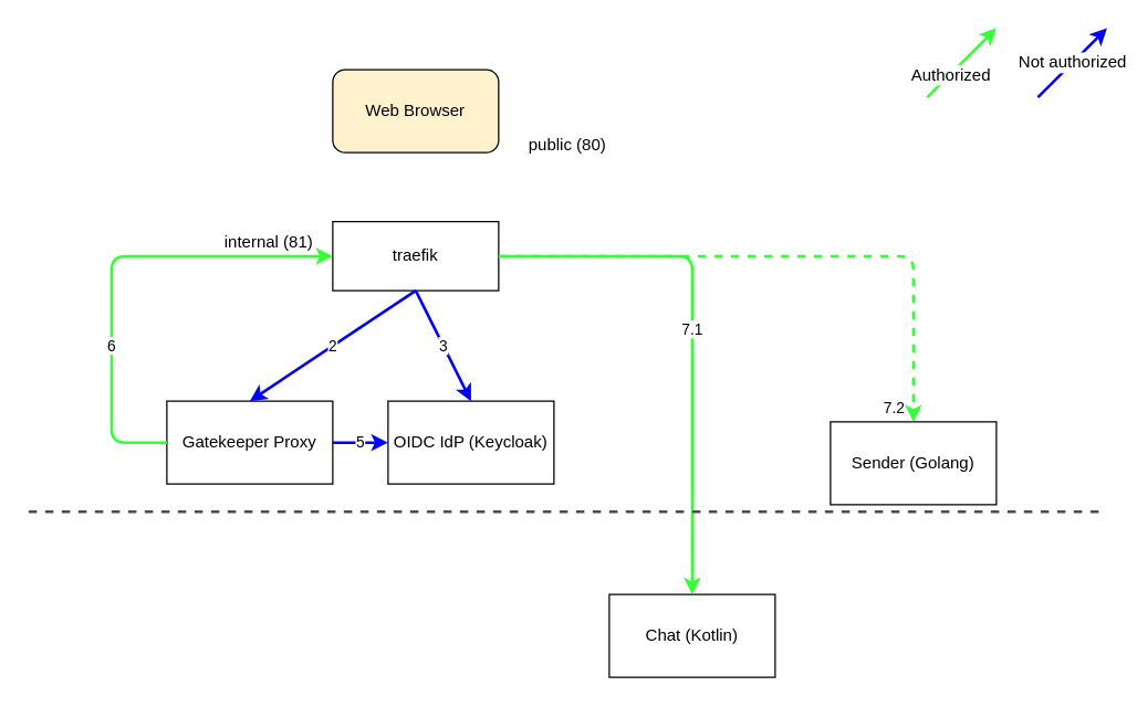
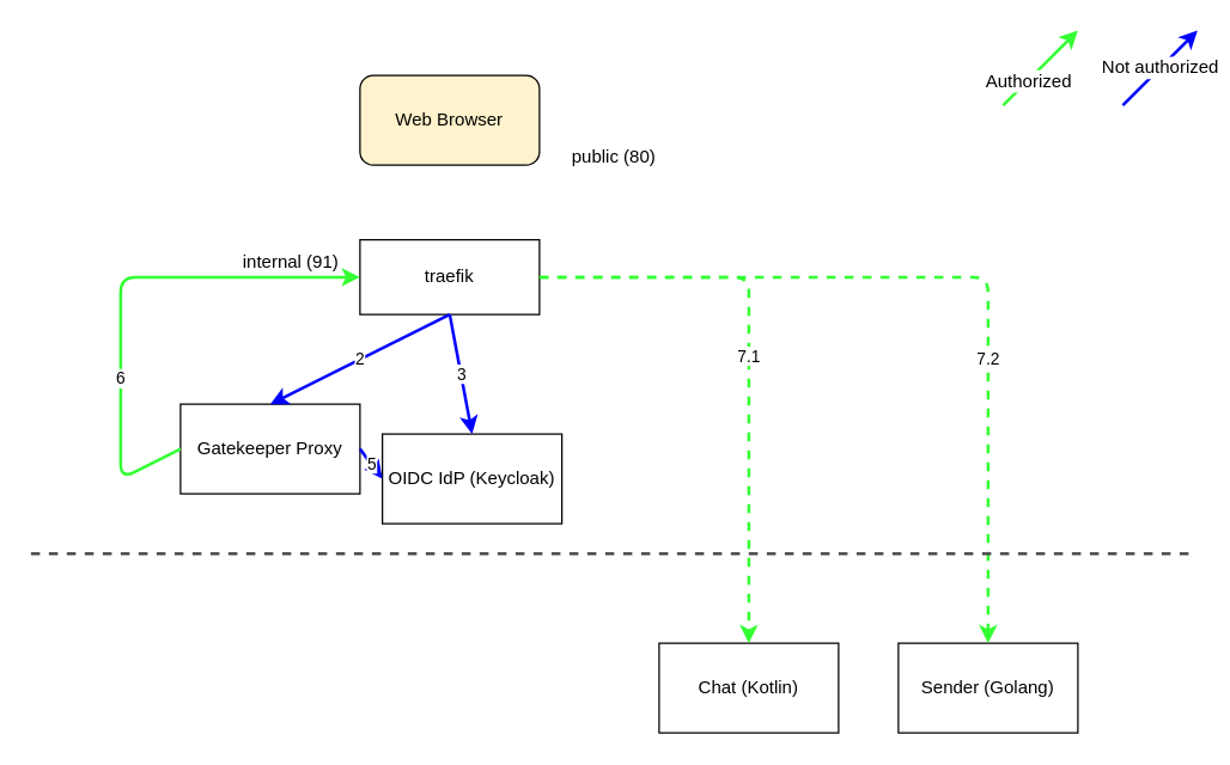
- <mxCell id="13" value="internal (81)" style="text;html=1;resizable=0;points=[];autosize=1;align=left;verticalAlign=top;spacingTop=-4;" vertex="1" parent="1"><mxGeometry x="160" y="165" width="80" height="20" as="geometry" /></mxCell>
+ <mxCell id="13" value="internal (91)" style="text;html=1;resizable=0;points=[];autosize=1;align=left;verticalAlign=top;spacingTop=-4;" vertex="1" parent="1"><mxGeometry x="160" y="165" width="80" height="20" as="geometry" /></mxCell>
- <mxCell id="3" value="&lt;div&gt;Gatekeeper Proxy&lt;/div&gt;" style="rounded=0;whiteSpace=wrap;html=1;fillColor=#FFFFFF;" vertex="1" parent="1"><mxGeometry x="120" y="290" width="120" height="60" as="geometry" /></mxCell>
+ <mxCell id="3" value="&lt;div&gt;Gatekeeper Proxy&lt;/div&gt;" style="rounded=0;whiteSpace=wrap;html=1;fillColor=#FFFFFF;" vertex="1" parent="1"><mxGeometry x="120" y="270" width="120" height="60" as="geometry" /></mxCell>
- <mxCell id="4" value="OIDC IdP (Keycloak)" style="rounded=0;whiteSpace=wrap;html=1;fillColor=#FFFFFF;" vertex="1" parent="1"><mxGeometry x="280" y="290" width="120" height="60" as="geometry" /></mxCell>
+ <mxCell id="4" value="OIDC IdP (Keycloak)" style="rounded=0;whiteSpace=wrap;html=1;fillColor=#FFFFFF;" vertex="1" parent="1"><mxGeometry x="255" y="290" width="120" height="60" as="geometry" /></mxCell>
- <mxCell id="14" value="7.1" style="endArrow=classic;html=1;strokeColor=#33FF33;strokeWidth=2;exitX=1;exitY=0.5;exitDx=0;exitDy=0;entryX=0.5;entryY=0;entryDx=0;entryDy=0;" edge="1" parent="1" source="7" target="5"><mxGeometry width="50" height="50" relative="1" as="geometry"><mxPoint x="110" y="620" as="sourcePoint" /><mxPoint x="460" y="185" as="targetPoint" /><Array as="points"><mxPoint x="500" y="185" /></Array></mxGeometry></mxCell>
+ <mxCell id="14" value="7.1" style="endArrow=classic;html=1;strokeColor=#33FF33;strokeWidth=2;exitX=1;exitY=0.5;exitDx=0;exitDy=0;entryX=0.5;entryY=0;entryDx=0;entryDy=0;dashed=1;" edge="1" parent="1" source="7" target="5"><mxGeometry width="50" height="50" relative="1" as="geometry"><mxPoint x="110" y="620" as="sourcePoint" /><mxPoint x="460" y="185" as="targetPoint" /><Array as="points"><mxPoint x="500" y="185" /></Array></mxGeometry></mxCell>
- <mxCell id="6" value="Sender (Golang)" style="rounded=0;whiteSpace=wrap;html=1;fillColor=#FFFFFF;" vertex="1" parent="1"><mxGeometry x="600" y="305" width="120" height="60" as="geometry" /></mxCell>
+ <mxCell id="6" value="Sender (Golang)" style="rounded=0;whiteSpace=wrap;html=1;fillColor=#FFFFFF;" vertex="1" parent="1"><mxGeometry x="600" y="430" width="120" height="60" as="geometry" /></mxCell>
